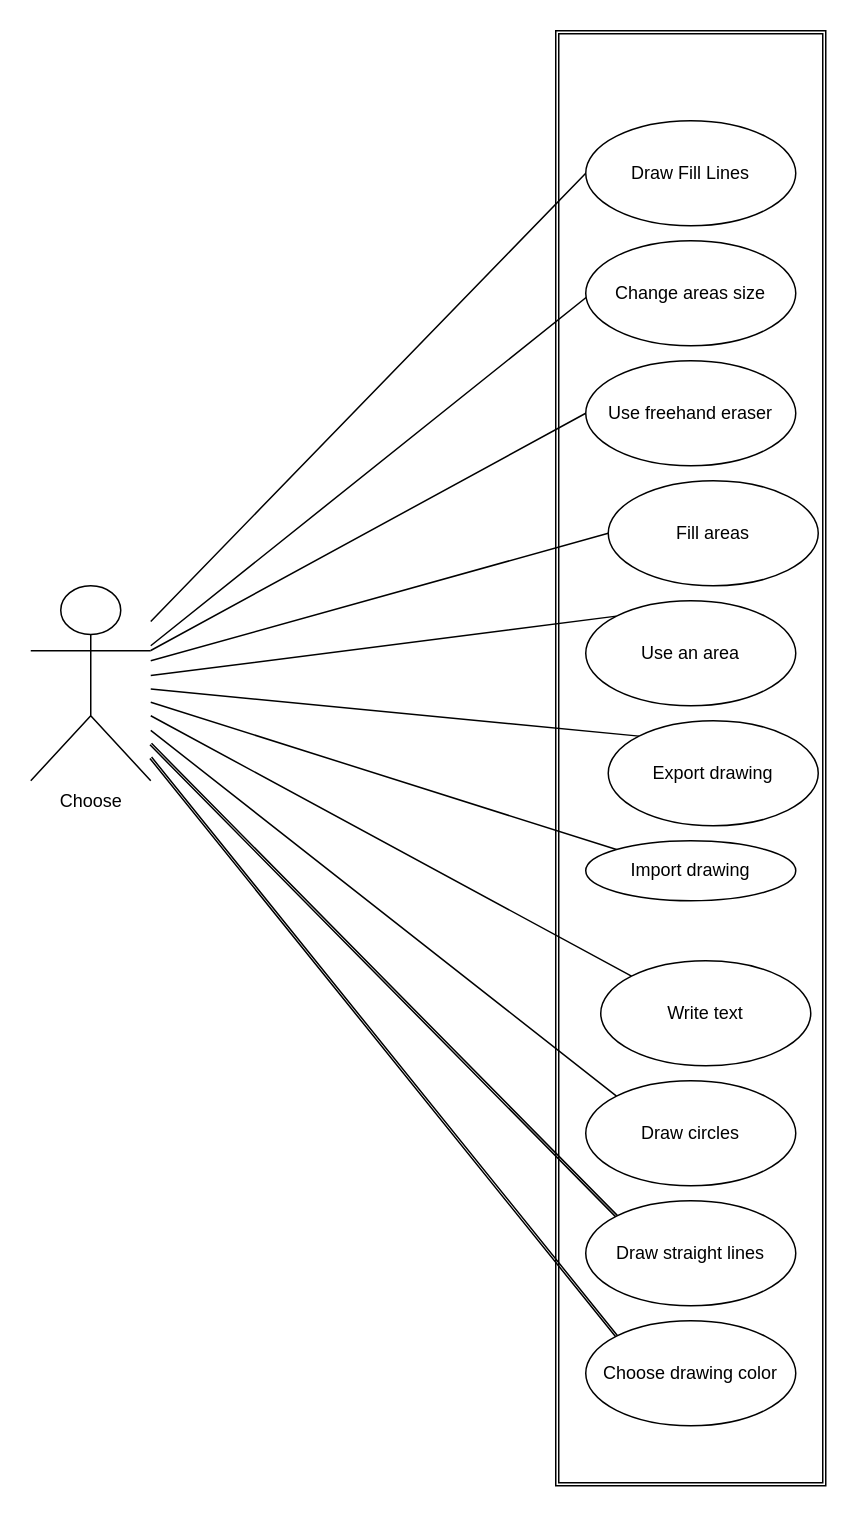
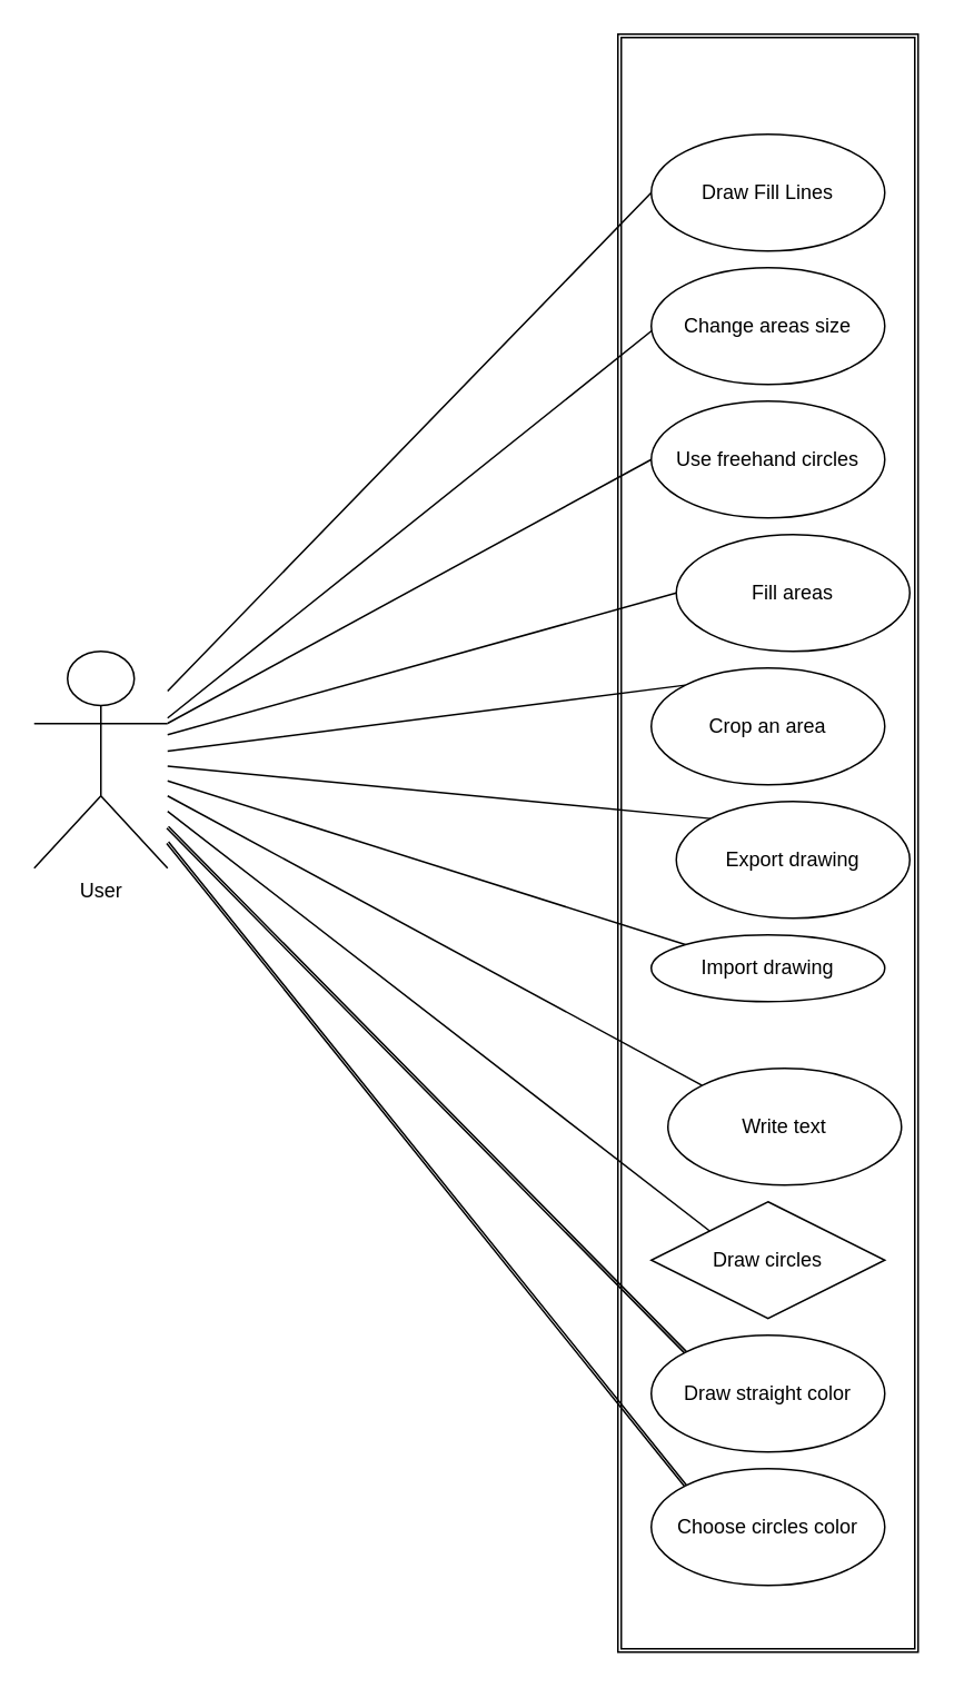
- <mxCell id="13" value="Use freehand eraser" style="ellipse;whiteSpace=wrap;html=1;" vertex="1" parent="1"><mxGeometry x="390" y="240" width="140" height="70" as="geometry" /></mxCell>
+ <mxCell id="13" value="Use freehand circles" style="ellipse;whiteSpace=wrap;html=1;" vertex="1" parent="1"><mxGeometry x="390" y="240" width="140" height="70" as="geometry" /></mxCell>
- <mxCell id="21" value="Use an area" style="ellipse;whiteSpace=wrap;html=1;" vertex="1" parent="1"><mxGeometry x="390" y="400" width="140" height="70" as="geometry" /></mxCell>
+ <mxCell id="21" value="Crop an area" style="ellipse;whiteSpace=wrap;html=1;" vertex="1" parent="1"><mxGeometry x="390" y="400" width="140" height="70" as="geometry" /></mxCell>
- <mxCell id="3" value="Choose" style="shape=umlActor;verticalLabelPosition=bottom;verticalAlign=top;html=1;outlineConnect=0;labelBackgroundColor=none;" vertex="1" parent="1"><mxGeometry x="20" y="390" width="80" height="130" as="geometry" /></mxCell>
+ <mxCell id="3" value="User" style="shape=umlActor;verticalLabelPosition=bottom;verticalAlign=top;html=1;outlineConnect=0;labelBackgroundColor=none;" vertex="1" parent="1"><mxGeometry x="20" y="390" width="80" height="130" as="geometry" /></mxCell>
- <mxCell id="11" value="Draw circles" style="ellipse;whiteSpace=wrap;html=1;" vertex="1" parent="1"><mxGeometry x="390" y="720" width="140" height="70" as="geometry" /></mxCell>
+ <mxCell id="11" value="Draw circles" style="rhombus;whiteSpace=wrap;html=1;" vertex="1" parent="1"><mxGeometry x="390" y="720" width="140" height="70" as="geometry" /></mxCell>
- <mxCell id="9" value="Draw straight lines" style="ellipse;whiteSpace=wrap;html=1;" vertex="1" parent="1"><mxGeometry x="390" y="800" width="140" height="70" as="geometry" /></mxCell>
+ <mxCell id="9" value="Draw straight color" style="ellipse;whiteSpace=wrap;html=1;" vertex="1" parent="1"><mxGeometry x="390" y="800" width="140" height="70" as="geometry" /></mxCell>
- <mxCell id="7" value="Choose drawing color" style="ellipse;whiteSpace=wrap;html=1;" vertex="1" parent="1"><mxGeometry x="390" y="880" width="140" height="70" as="geometry" /></mxCell>
+ <mxCell id="7" value="Choose circles color" style="ellipse;whiteSpace=wrap;html=1;" vertex="1" parent="1"><mxGeometry x="390" y="880" width="140" height="70" as="geometry" /></mxCell>
